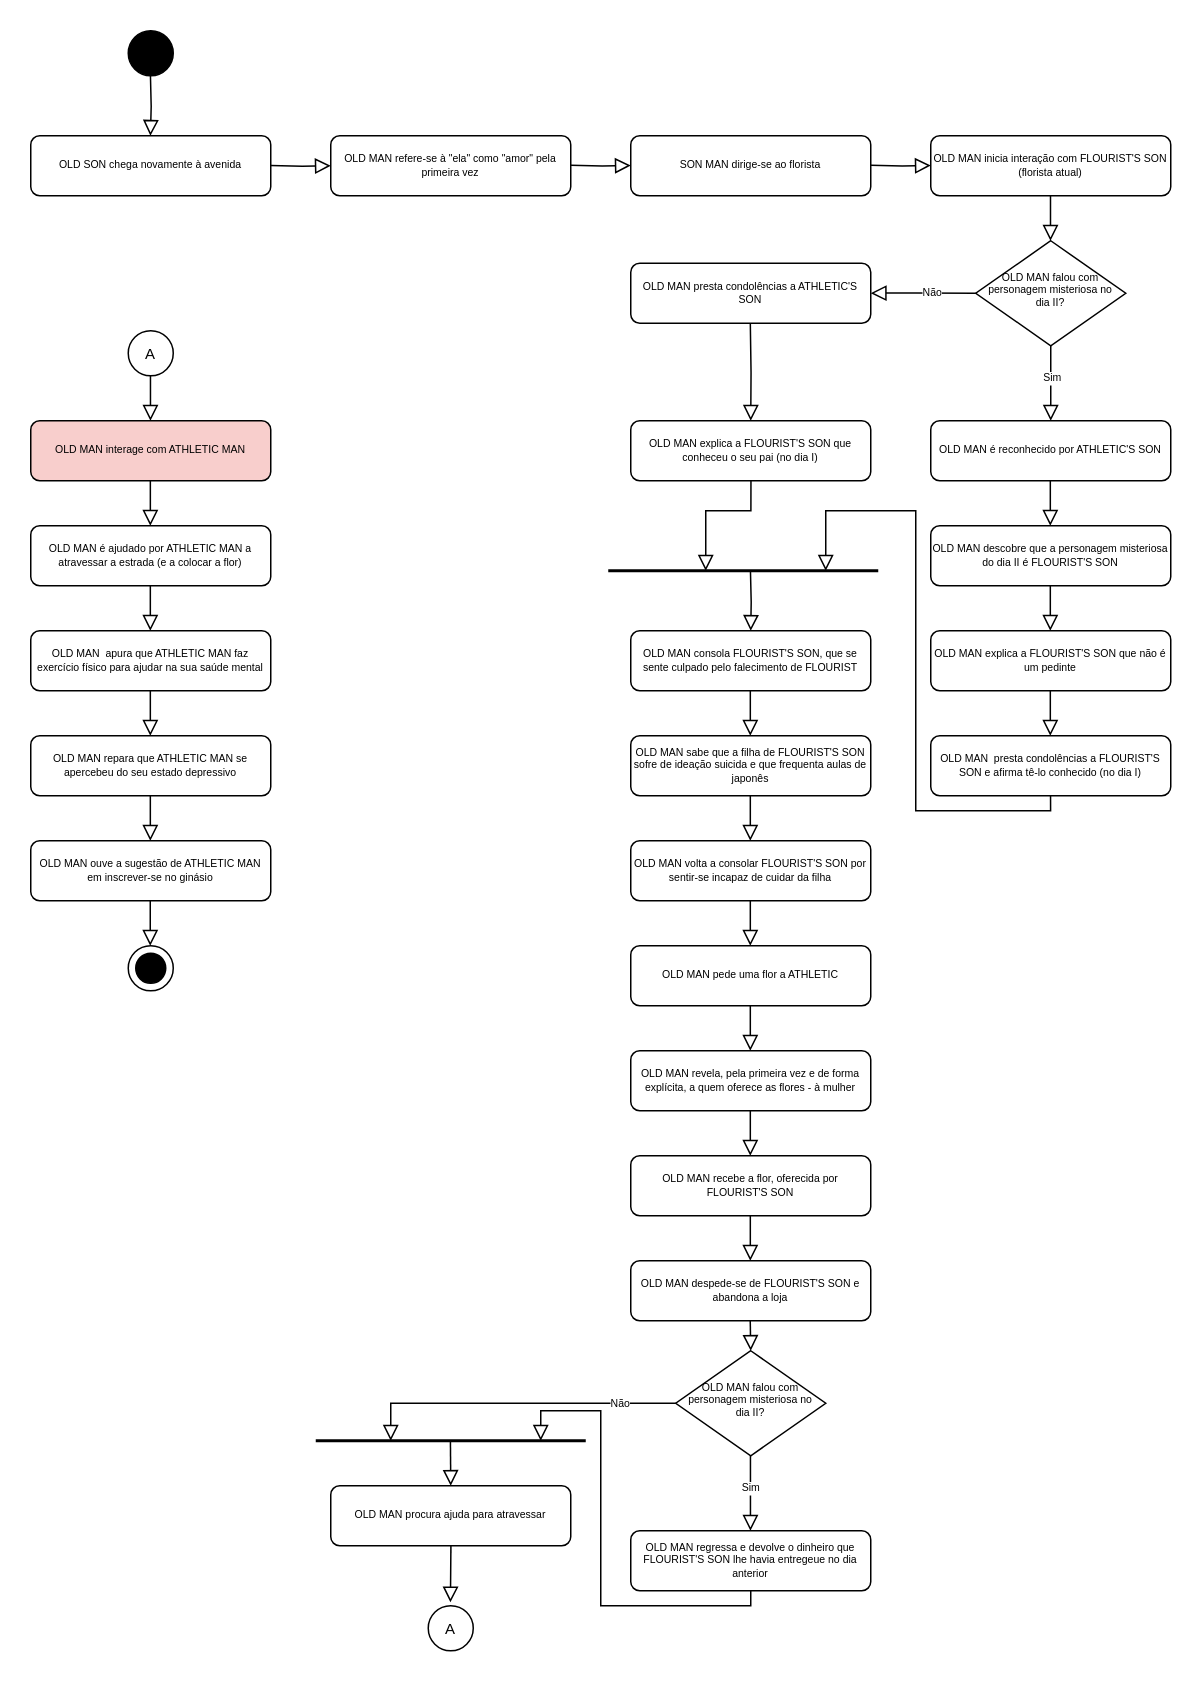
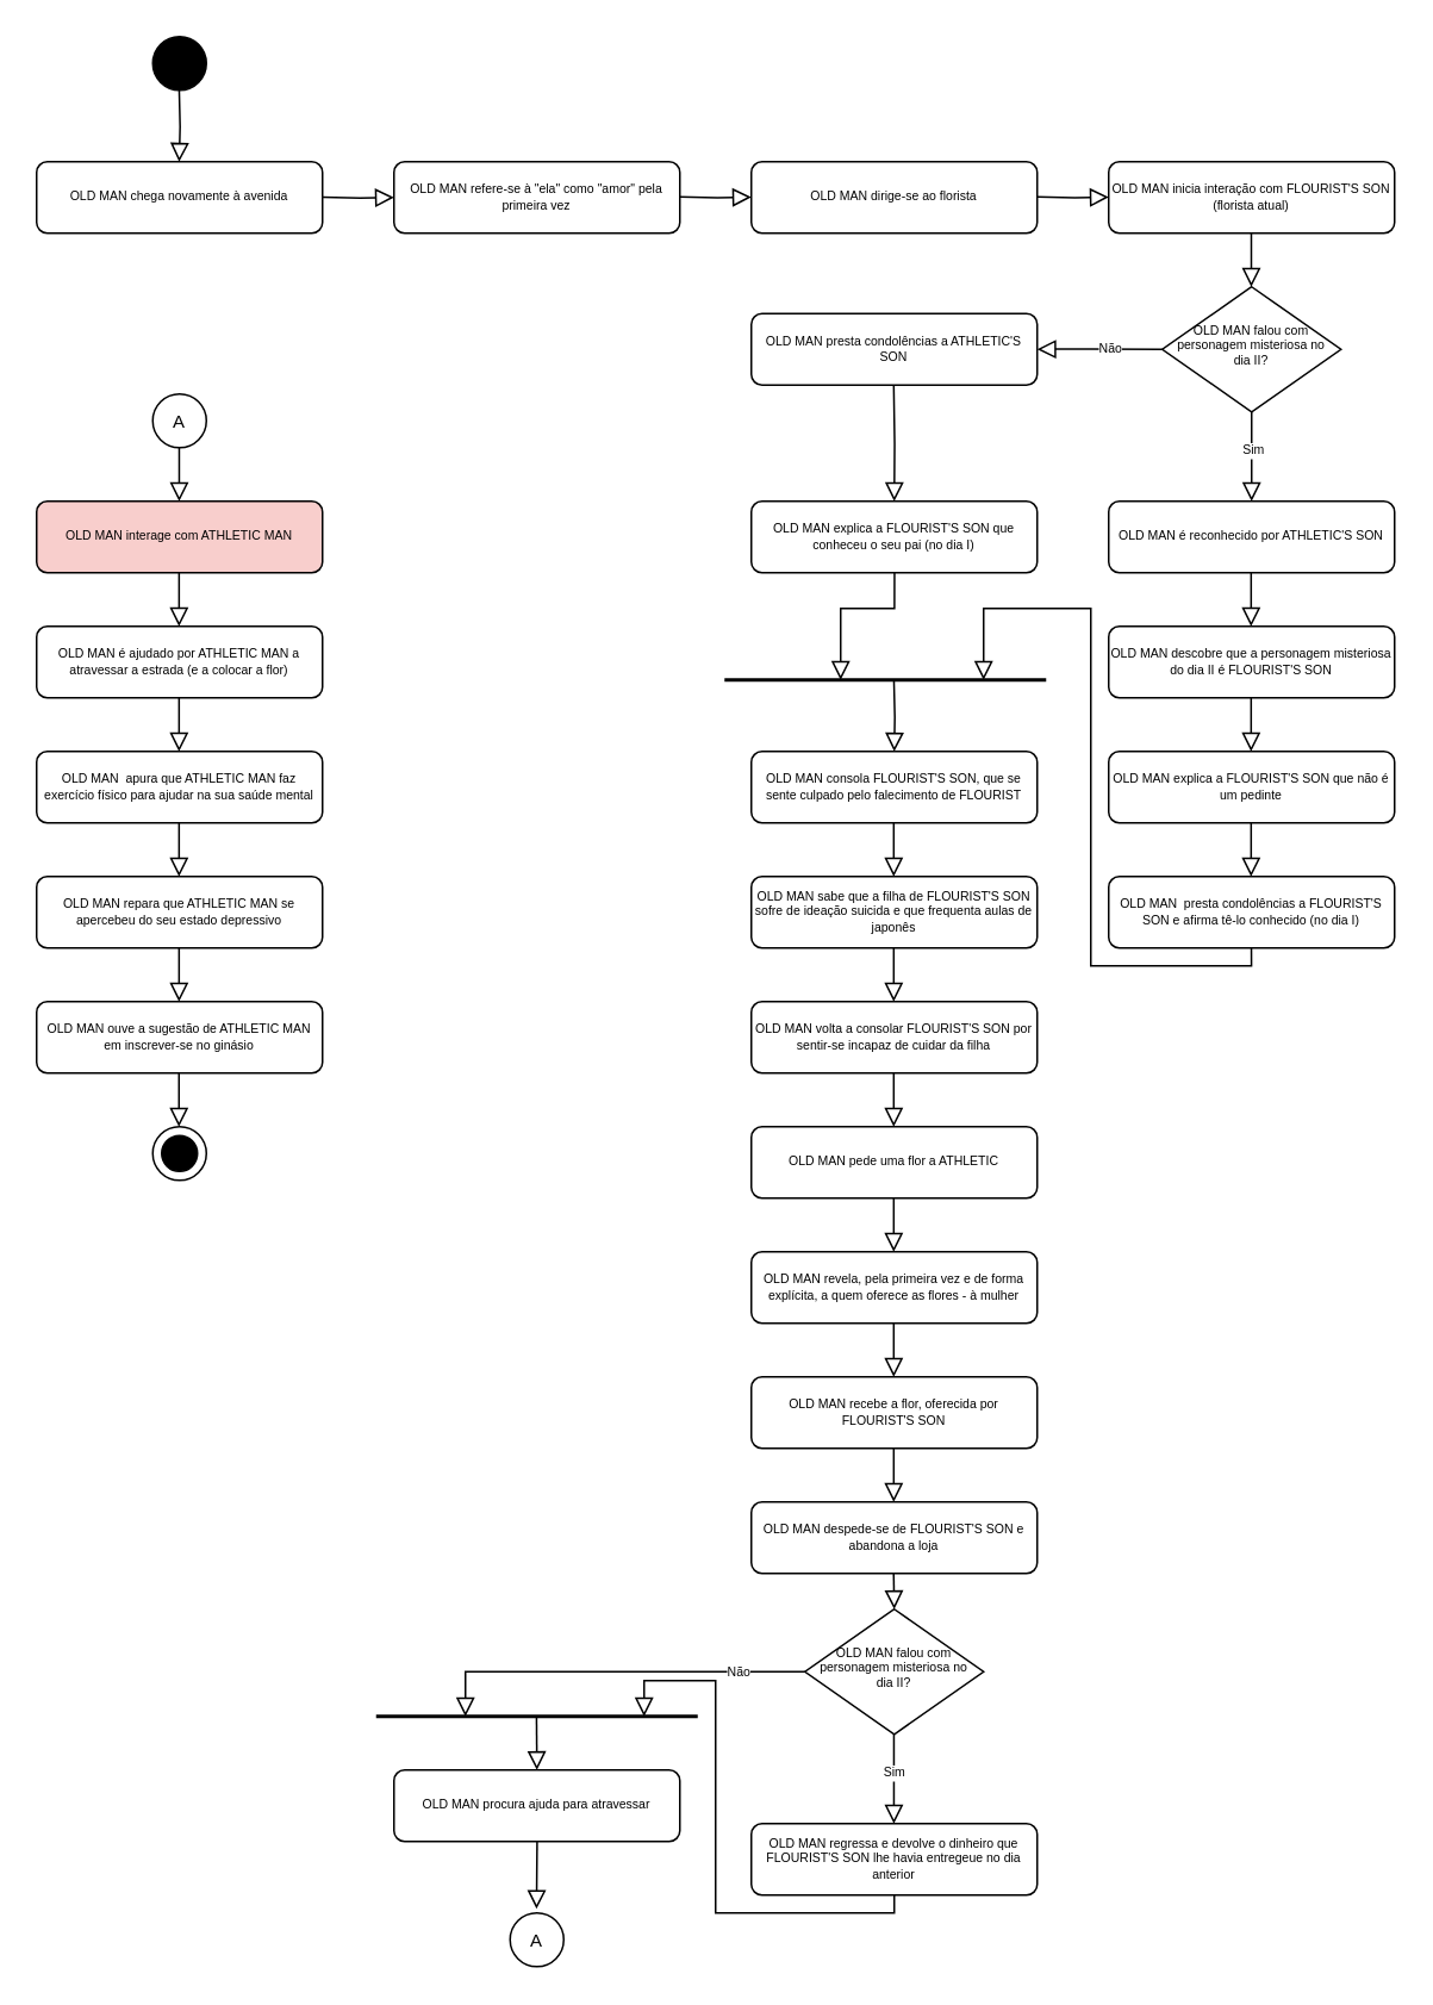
- <mxCell id="4" value="OLD SON chega novamente à avenida" style="rounded=1;whiteSpace=wrap;html=1;fontSize=7;glass=0;strokeWidth=1;shadow=0;" vertex="1" parent="1"><mxGeometry x="20" y="90" width="160" height="40" as="geometry" /></mxCell>
+ <mxCell id="4" value="OLD MAN chega novamente à avenida" style="rounded=1;whiteSpace=wrap;html=1;fontSize=7;glass=0;strokeWidth=1;shadow=0;" vertex="1" parent="1"><mxGeometry x="20" y="90" width="160" height="40" as="geometry" /></mxCell>
- <mxCell id="6" value="SON MAN dirige-se ao florista" style="rounded=1;whiteSpace=wrap;html=1;fontSize=7;glass=0;strokeWidth=1;shadow=0;" vertex="1" parent="1"><mxGeometry x="420" y="90" width="160" height="40" as="geometry" /></mxCell>
+ <mxCell id="6" value="OLD MAN dirige-se ao florista" style="rounded=1;whiteSpace=wrap;html=1;fontSize=7;glass=0;strokeWidth=1;shadow=0;" vertex="1" parent="1"><mxGeometry x="420" y="90" width="160" height="40" as="geometry" /></mxCell>
